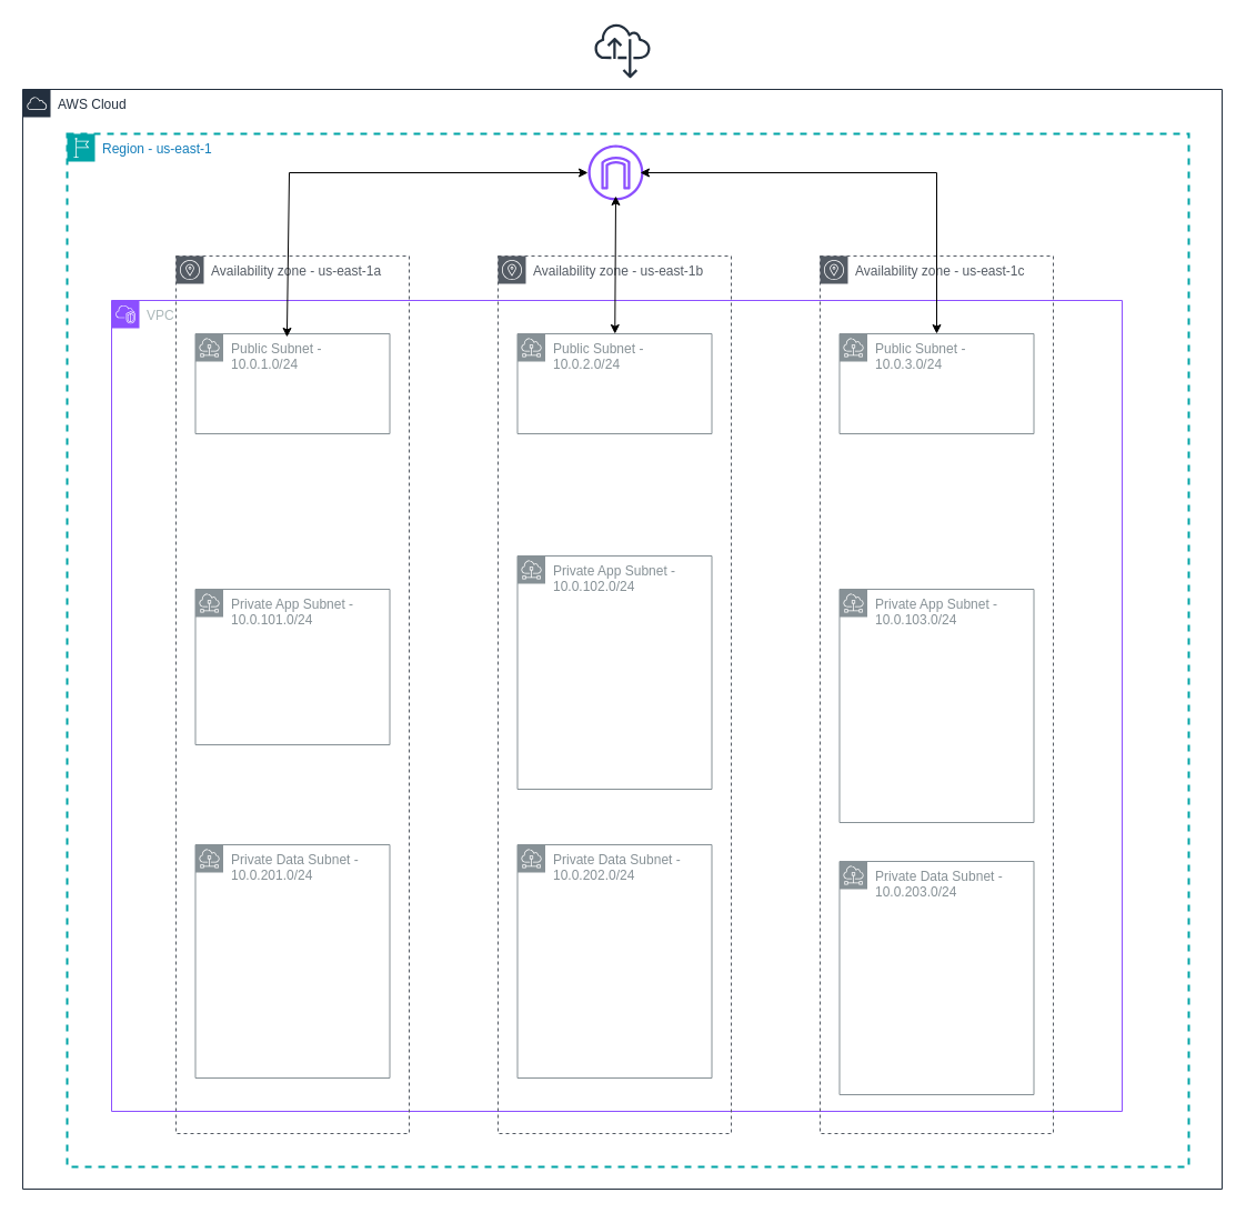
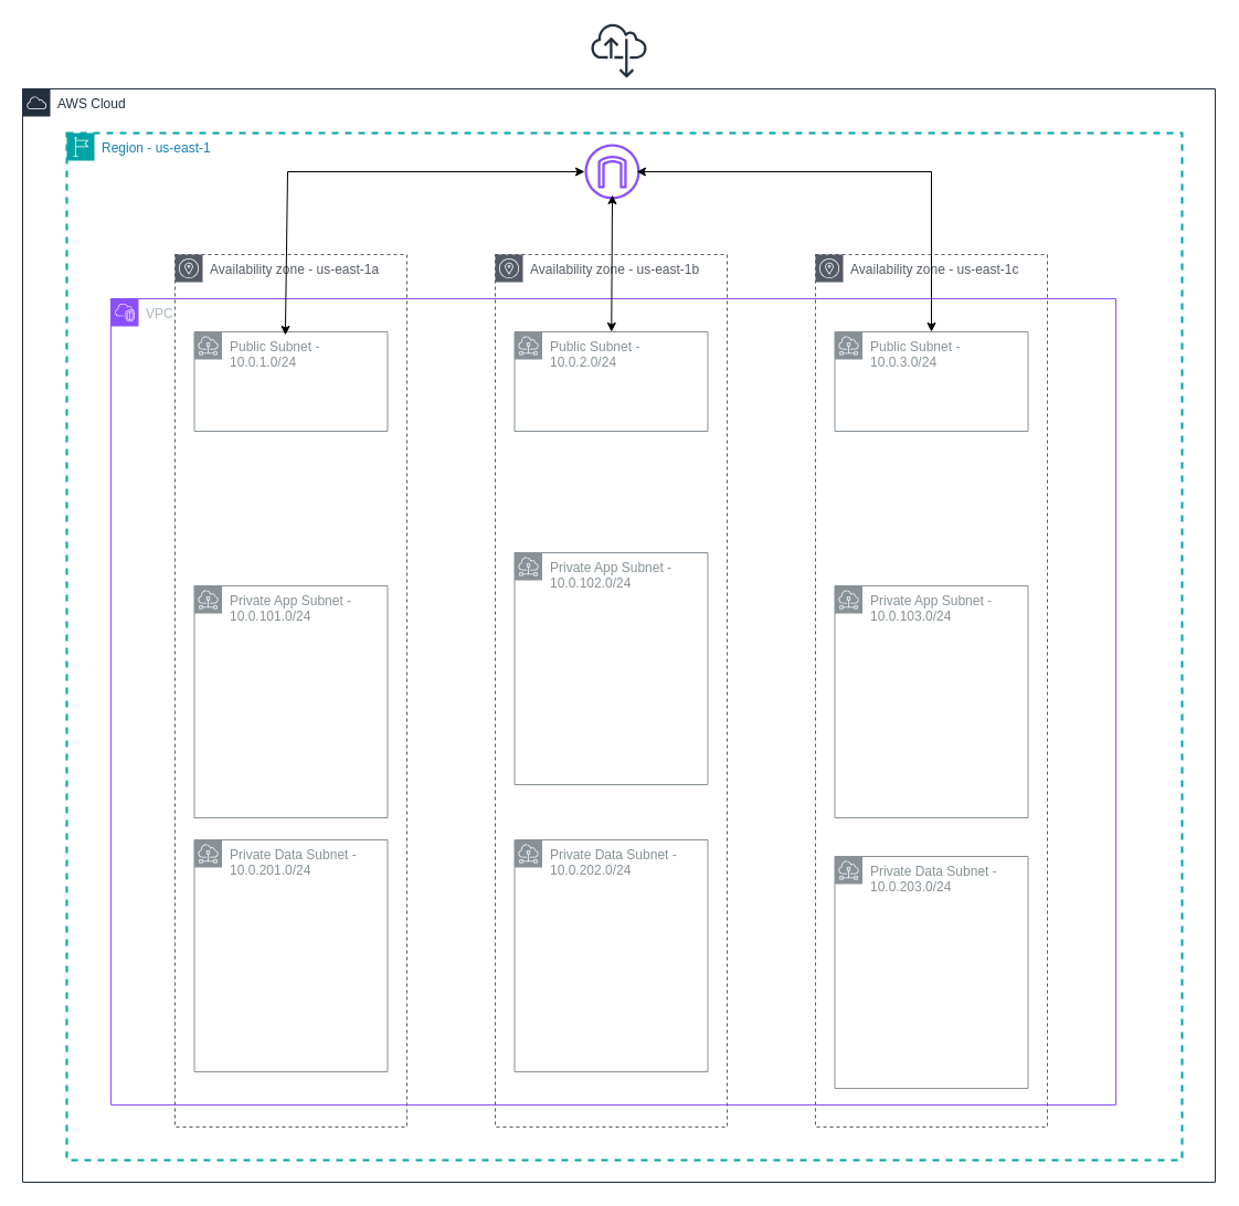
- <mxCell id="11" value="Private App Subnet - 10.0.101.0/24" style="sketch=0;outlineConnect=0;gradientColor=none;html=1;whiteSpace=wrap;fontSize=12;fontStyle=0;shape=mxgraph.aws4.group;grIcon=mxgraph.aws4.group_subnet;strokeColor=#879196;fillColor=none;verticalAlign=top;align=left;spacingLeft=30;fontColor=#879196;dashed=0;" parent="3" vertex="1"><mxGeometry x="115.5" y="410" width="175" height="140" as="geometry" /></mxCell>
+ <mxCell id="11" value="Private App Subnet - 10.0.101.0/24" style="sketch=0;outlineConnect=0;gradientColor=none;html=1;whiteSpace=wrap;fontSize=12;fontStyle=0;shape=mxgraph.aws4.group;grIcon=mxgraph.aws4.group_subnet;strokeColor=#879196;fillColor=none;verticalAlign=top;align=left;spacingLeft=30;fontColor=#879196;dashed=0;" parent="3" vertex="1"><mxGeometry x="115.5" y="410" width="175" height="210" as="geometry" /></mxCell>
